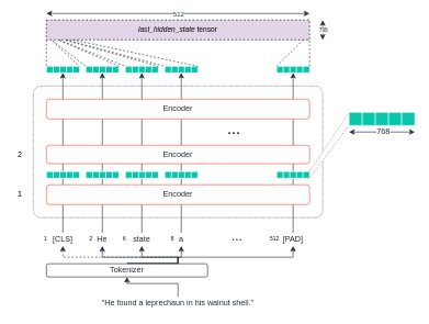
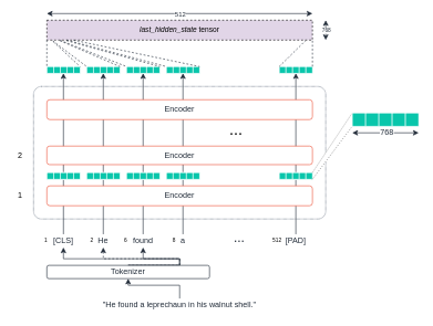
- <mxCell id="21" value="state" style="text;html=1;strokeColor=none;fillColor=none;align=center;verticalAlign=middle;whiteSpace=wrap;rounded=0;fontColor=#212B38;" vertex="1" parent="1"><mxGeometry x="190" y="353" width="50" height="20" as="geometry" /></mxCell>
+ <mxCell id="21" value="found" style="text;html=1;strokeColor=none;fillColor=none;align=center;verticalAlign=middle;whiteSpace=wrap;rounded=0;fontColor=#212B38;" vertex="1" parent="1"><mxGeometry x="190" y="353" width="50" height="20" as="geometry" /></mxCell>
- <mxCell id="128" style="edgeStyle=orthogonalEdgeStyle;rounded=0;orthogonalLoop=1;jettySize=auto;html=1;exitX=0.5;exitY=0;exitDx=0;exitDy=0;entryX=0.5;entryY=1;entryDx=0;entryDy=0;fontSize=12;fontColor=#212B38;strokeWidth=1;strokeColor=#212B38;" edge="1" parent="1" source="129" target="23"><mxGeometry relative="1" as="geometry"><Array as="points"><mxPoint x="270" y="390" /><mxPoint x="445" y="390" /></Array></mxGeometry></mxCell>
- <mxCell id="125" style="edgeStyle=orthogonalEdgeStyle;rounded=0;orthogonalLoop=1;jettySize=auto;html=1;exitX=0.5;exitY=0;exitDx=0;exitDy=0;entryX=0.5;entryY=1;entryDx=0;entryDy=0;fontSize=12;fontColor=#212B38;strokeColor=#212B38;strokeWidth=1;" edge="1" parent="1" source="129" target="20"><mxGeometry relative="1" as="geometry"><Array as="points"><mxPoint x="270" y="390" /><mxPoint x="155" y="390" /></Array></mxGeometry></mxCell>
+ <mxCell id="125" style="edgeStyle=orthogonalEdgeStyle;rounded=0;orthogonalLoop=1;jettySize=auto;html=1;exitX=0.5;exitY=0;exitDx=0;exitDy=0;entryX=0.5;entryY=1;entryDx=0;entryDy=0;fontSize=12;fontColor=#212B38;strokeColor=#212B38;strokeWidth=1;dashed=1;" edge="1" parent="1" source="129" target="20"><mxGeometry relative="1" as="geometry"><Array as="points"><mxPoint x="270" y="390" /><mxPoint x="155" y="390" /></Array></mxGeometry></mxCell>
- <mxCell id="127" style="edgeStyle=orthogonalEdgeStyle;rounded=0;orthogonalLoop=1;jettySize=auto;html=1;exitX=0.5;exitY=0;exitDx=0;exitDy=0;entryX=0.5;entryY=1;entryDx=0;entryDy=0;fontSize=12;fontColor=#212B38;strokeColor=#212B38;strokeWidth=1;" edge="1" parent="1" source="129" target="22"><mxGeometry relative="1" as="geometry"><Array as="points"><mxPoint x="270" y="390" /><mxPoint x="275" y="390" /></Array></mxGeometry></mxCell>
- <mxCell id="124" style="edgeStyle=orthogonalEdgeStyle;rounded=0;orthogonalLoop=1;jettySize=auto;html=1;exitX=0.5;exitY=0;exitDx=0;exitDy=0;entryX=0.5;entryY=1;entryDx=0;entryDy=0;fontSize=12;fontColor=#212B38;strokeColor=#212B38;strokeWidth=1;dashed=1;" edge="1" parent="1" source="129" target="19"><mxGeometry relative="1" as="geometry"><Array as="points"><mxPoint x="270" y="390" /><mxPoint x="95" y="390" /></Array></mxGeometry></mxCell>
+ <mxCell id="124" style="edgeStyle=orthogonalEdgeStyle;rounded=0;orthogonalLoop=1;jettySize=auto;html=1;exitX=0.5;exitY=0;exitDx=0;exitDy=0;entryX=0.5;entryY=1;entryDx=0;entryDy=0;fontSize=12;fontColor=#212B38;strokeColor=#212B38;strokeWidth=1;" edge="1" parent="1" source="129" target="19"><mxGeometry relative="1" as="geometry"><Array as="points"><mxPoint x="270" y="390" /><mxPoint x="95" y="390" /></Array></mxGeometry></mxCell>
